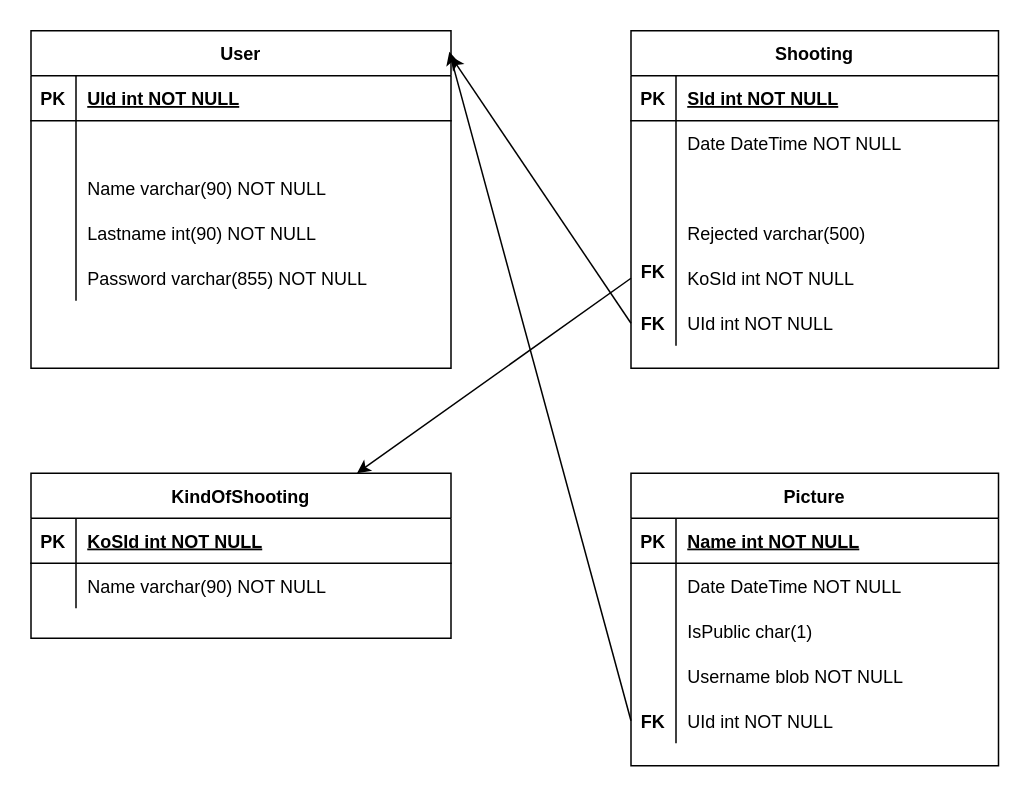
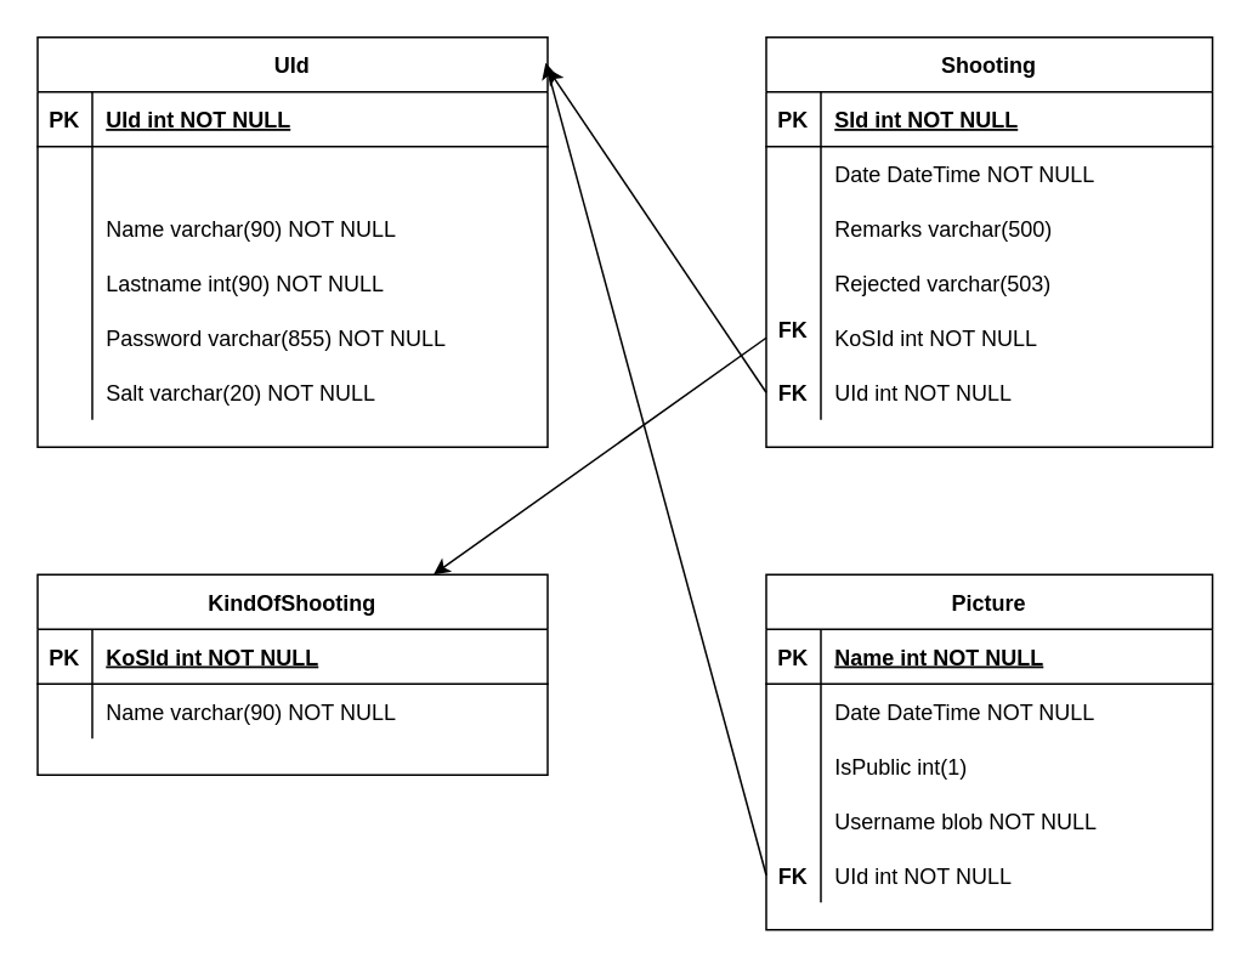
- <mxCell id="2" value="User" style="shape=table;startSize=30;container=1;collapsible=1;childLayout=tableLayout;fixedRows=1;rowLines=0;fontStyle=1;align=center;resizeLast=1;" parent="1" vertex="1"><mxGeometry x="20" y="20" width="280" height="225" as="geometry" /></mxCell>
+ <mxCell id="2" value="UId" style="shape=table;startSize=30;container=1;collapsible=1;childLayout=tableLayout;fixedRows=1;rowLines=0;fontStyle=1;align=center;resizeLast=1;" parent="1" vertex="1"><mxGeometry x="20" y="20" width="280" height="225" as="geometry" /></mxCell>
+ <mxCell id="29" value="Remarks varchar(500)" style="shape=partialRectangle;connectable=0;fillColor=none;top=0;left=0;bottom=0;right=0;align=left;spacingLeft=6;overflow=hidden;" parent="27" vertex="1"><mxGeometry x="30" width="215" height="30" as="geometry"><mxRectangle width="215" height="30" as="alternateBounds" /></mxGeometry></mxCell>
- <mxCell id="32" value="Rejected varchar(500) " style="shape=partialRectangle;connectable=0;fillColor=none;top=0;left=0;bottom=0;right=0;align=left;spacingLeft=6;overflow=hidden;" parent="30" vertex="1"><mxGeometry x="30" width="215" height="30" as="geometry"><mxRectangle width="215" height="30" as="alternateBounds" /></mxGeometry></mxCell>
+ <mxCell id="32" value="Rejected varchar(503) " style="shape=partialRectangle;connectable=0;fillColor=none;top=0;left=0;bottom=0;right=0;align=left;spacingLeft=6;overflow=hidden;" parent="30" vertex="1"><mxGeometry x="30" width="215" height="30" as="geometry"><mxRectangle width="215" height="30" as="alternateBounds" /></mxGeometry></mxCell>
+ <mxCell id="19" value="Salt varchar(20) NOT NULL" style="shape=partialRectangle;connectable=0;fillColor=none;top=0;left=0;bottom=0;right=0;align=left;spacingLeft=6;overflow=hidden;" parent="17" vertex="1"><mxGeometry x="30" width="250" height="30" as="geometry"><mxRectangle width="250" height="30" as="alternateBounds" /></mxGeometry></mxCell>
- <mxCell id="49" value="IsPublic char(1)" style="shape=partialRectangle;connectable=0;fillColor=none;top=0;left=0;bottom=0;right=0;align=left;spacingLeft=6;overflow=hidden;" parent="47" vertex="1"><mxGeometry x="30" width="215" height="30" as="geometry"><mxRectangle width="215" height="30" as="alternateBounds" /></mxGeometry></mxCell>
+ <mxCell id="49" value="IsPublic int(1)" style="shape=partialRectangle;connectable=0;fillColor=none;top=0;left=0;bottom=0;right=0;align=left;spacingLeft=6;overflow=hidden;" parent="47" vertex="1"><mxGeometry x="30" width="215" height="30" as="geometry"><mxRectangle width="215" height="30" as="alternateBounds" /></mxGeometry></mxCell>
